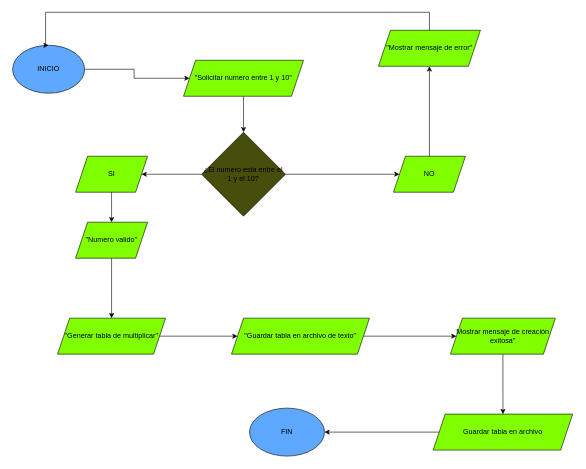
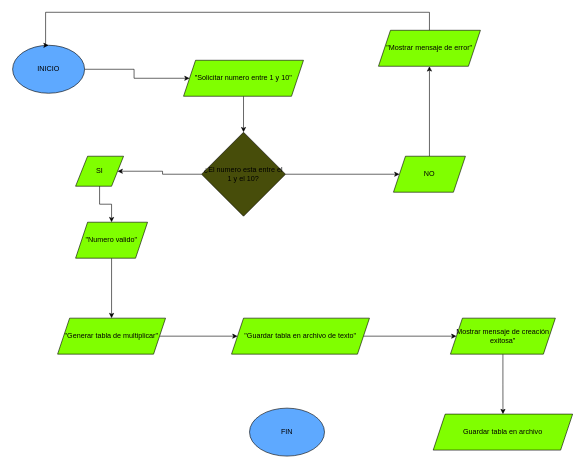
- <mxCell id="10" value="SI" style="shape=parallelogram;perimeter=parallelogramPerimeter;whiteSpace=wrap;html=1;fixedSize=1;fillColor=#80FF00;" vertex="1" parent="1"><mxGeometry x="125" y="260" width="120" height="60" as="geometry" /></mxCell>
+ <mxCell id="10" value="SI" style="shape=parallelogram;perimeter=parallelogramPerimeter;whiteSpace=wrap;html=1;fixedSize=1;fillColor=#80FF00;" vertex="1" parent="1"><mxGeometry x="125" y="260" width="80" height="50" as="geometry" /></mxCell>
- <mxCell id="23" value="" style="edgeStyle=orthogonalEdgeStyle;rounded=0;orthogonalLoop=1;jettySize=auto;html=1;" edge="1" parent="1" source="24" target="25"><mxGeometry relative="1" as="geometry" /></mxCell>
